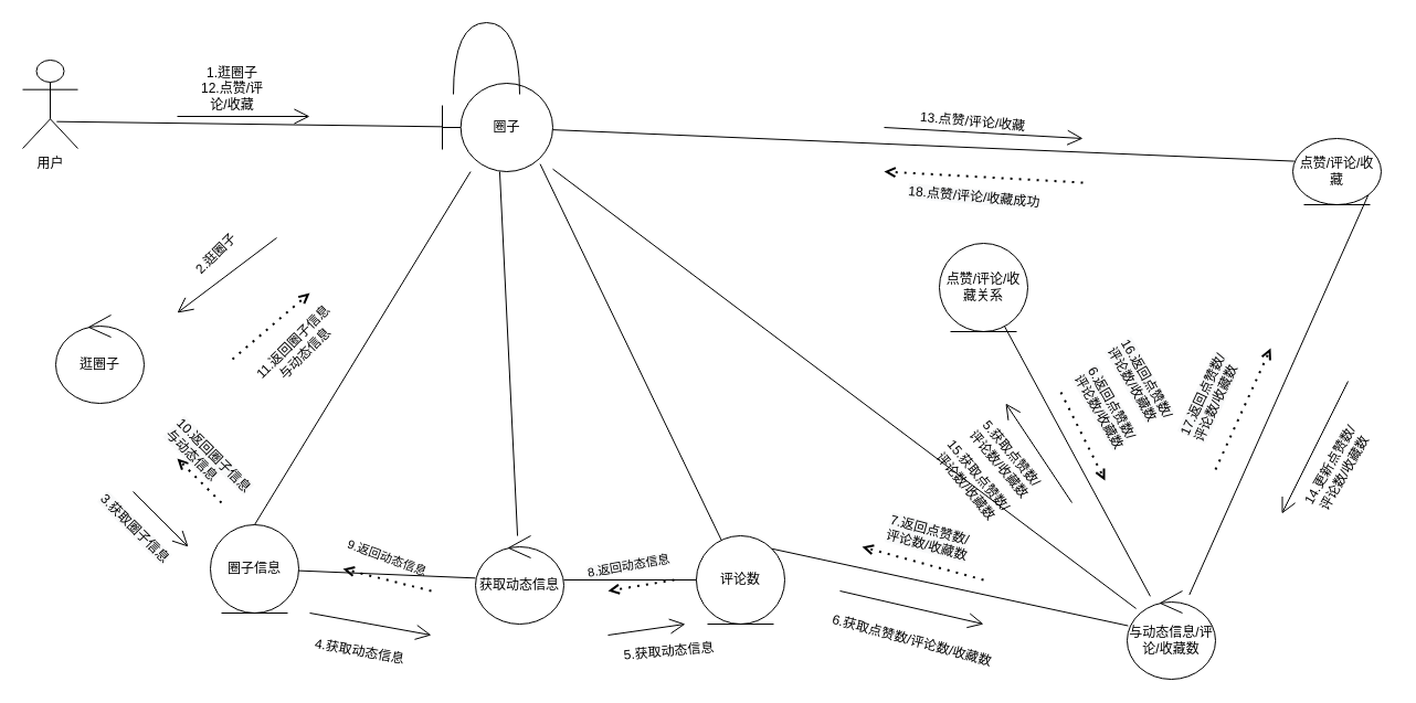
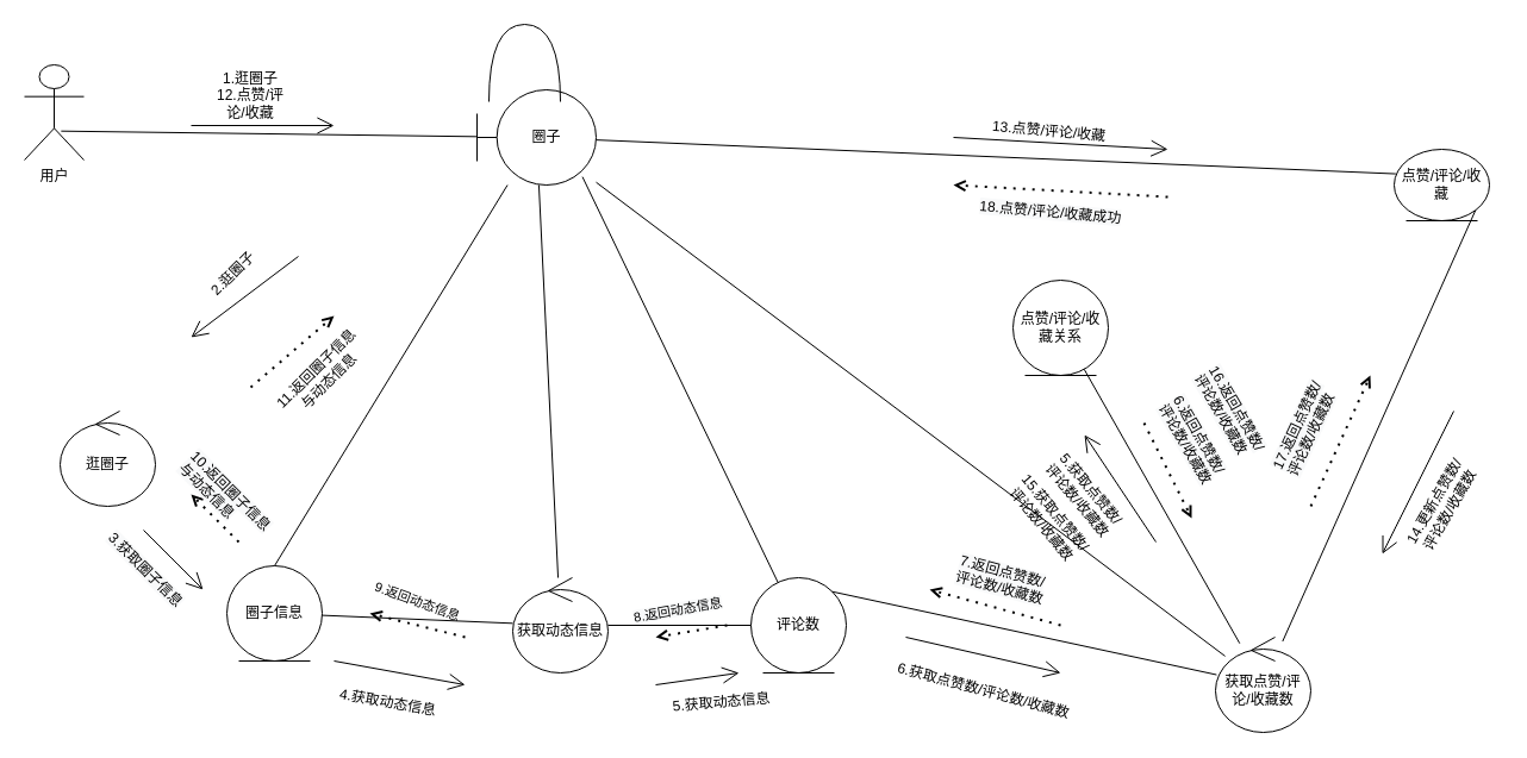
- <mxCell id="8" value="&lt;span style=&quot;&quot;&gt;点赞/评论/收藏关系&lt;/span&gt;" style="ellipse;shape=umlEntity;whiteSpace=wrap;html=1;" vertex="1" parent="1"><mxGeometry x="850" y="220" width="80" height="80" as="geometry" /></mxCell>
+ <mxCell id="8" value="&lt;span style=&quot;&quot;&gt;点赞/评论/收藏关系&lt;/span&gt;" style="ellipse;shape=umlEntity;whiteSpace=wrap;html=1;" vertex="1" parent="1"><mxGeometry x="850" y="235" width="80" height="80" as="geometry" /></mxCell>
- <mxCell id="10" value="&lt;span style=&quot;&quot;&gt;逛圈子&lt;/span&gt;" style="ellipse;shape=umlControl;whiteSpace=wrap;html=1;" vertex="1" parent="1"><mxGeometry x="50" y="285" width="80" height="80" as="geometry" /></mxCell>
+ <mxCell id="10" value="&lt;span style=&quot;&quot;&gt;逛圈子&lt;/span&gt;" style="ellipse;shape=umlControl;whiteSpace=wrap;html=1;" vertex="1" parent="1"><mxGeometry x="50" y="345" width="80" height="80" as="geometry" /></mxCell>
- <mxCell id="7" value="与动态信息/评论/收藏数" style="ellipse;shape=umlControl;whiteSpace=wrap;html=1;" vertex="1" parent="1"><mxGeometry x="1020" y="535" width="80" height="80" as="geometry" /></mxCell>
+ <mxCell id="7" value="获取点赞/评论/收藏数" style="ellipse;shape=umlControl;whiteSpace=wrap;html=1;" vertex="1" parent="1"><mxGeometry x="1020" y="535" width="80" height="80" as="geometry" /></mxCell>
